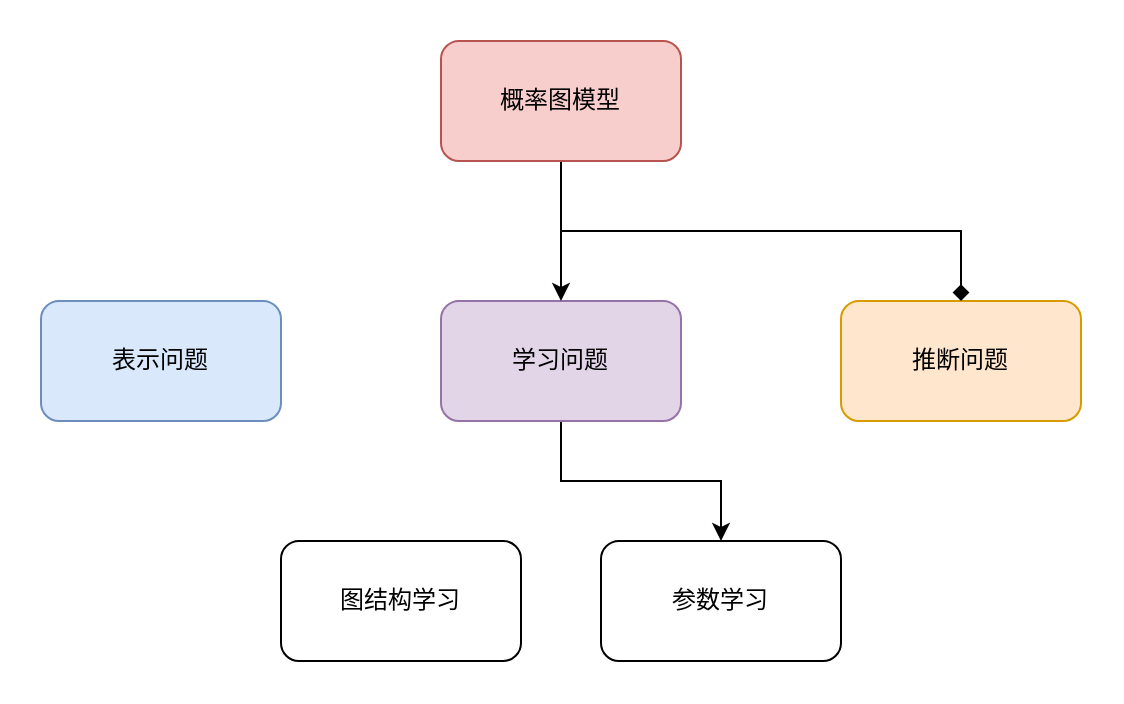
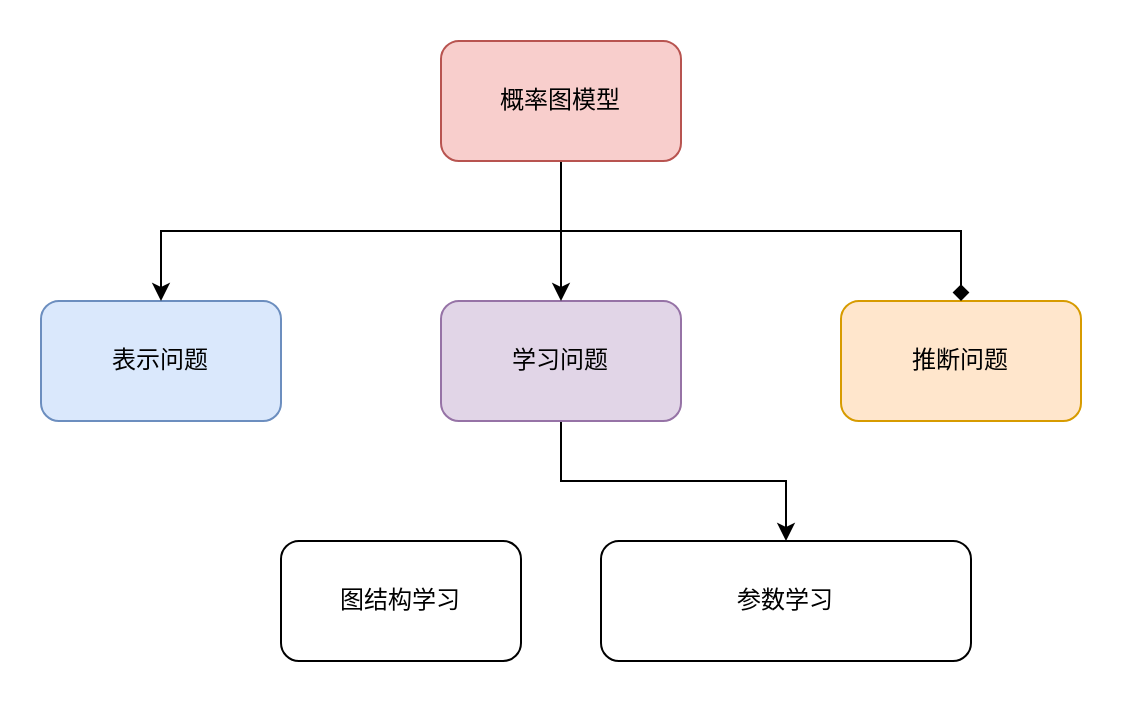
+ <mxCell id="8" style="edgeStyle=orthogonalEdgeStyle;rounded=0;orthogonalLoop=1;jettySize=auto;html=1;exitX=0.5;exitY=1;exitDx=0;exitDy=0;entryX=0.5;entryY=0;entryDx=0;entryDy=0;" edge="1" parent="1" source="11" target="2"><mxGeometry relative="1" as="geometry" /></mxCell>
- <mxCell id="7" value="参数学习" style="rounded=1;whiteSpace=wrap;html=1;" vertex="1" parent="1"><mxGeometry x="300" y="270" width="120" height="60" as="geometry" /></mxCell>
+ <mxCell id="7" value="参数学习" style="rounded=1;whiteSpace=wrap;html=1;" vertex="1" parent="1"><mxGeometry x="300" y="270" width="185" height="60" as="geometry" /></mxCell>
